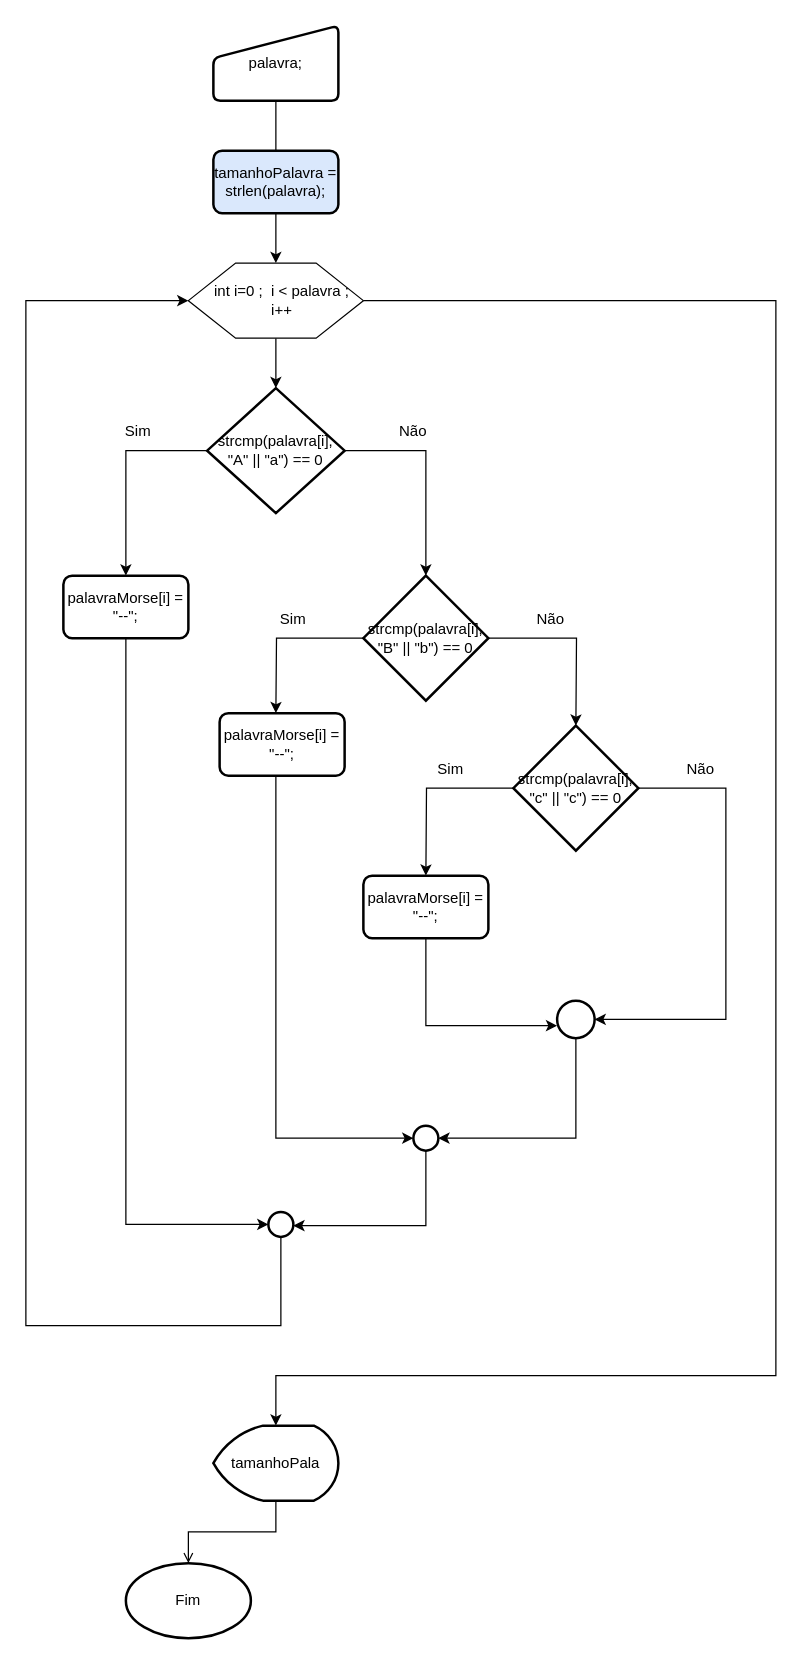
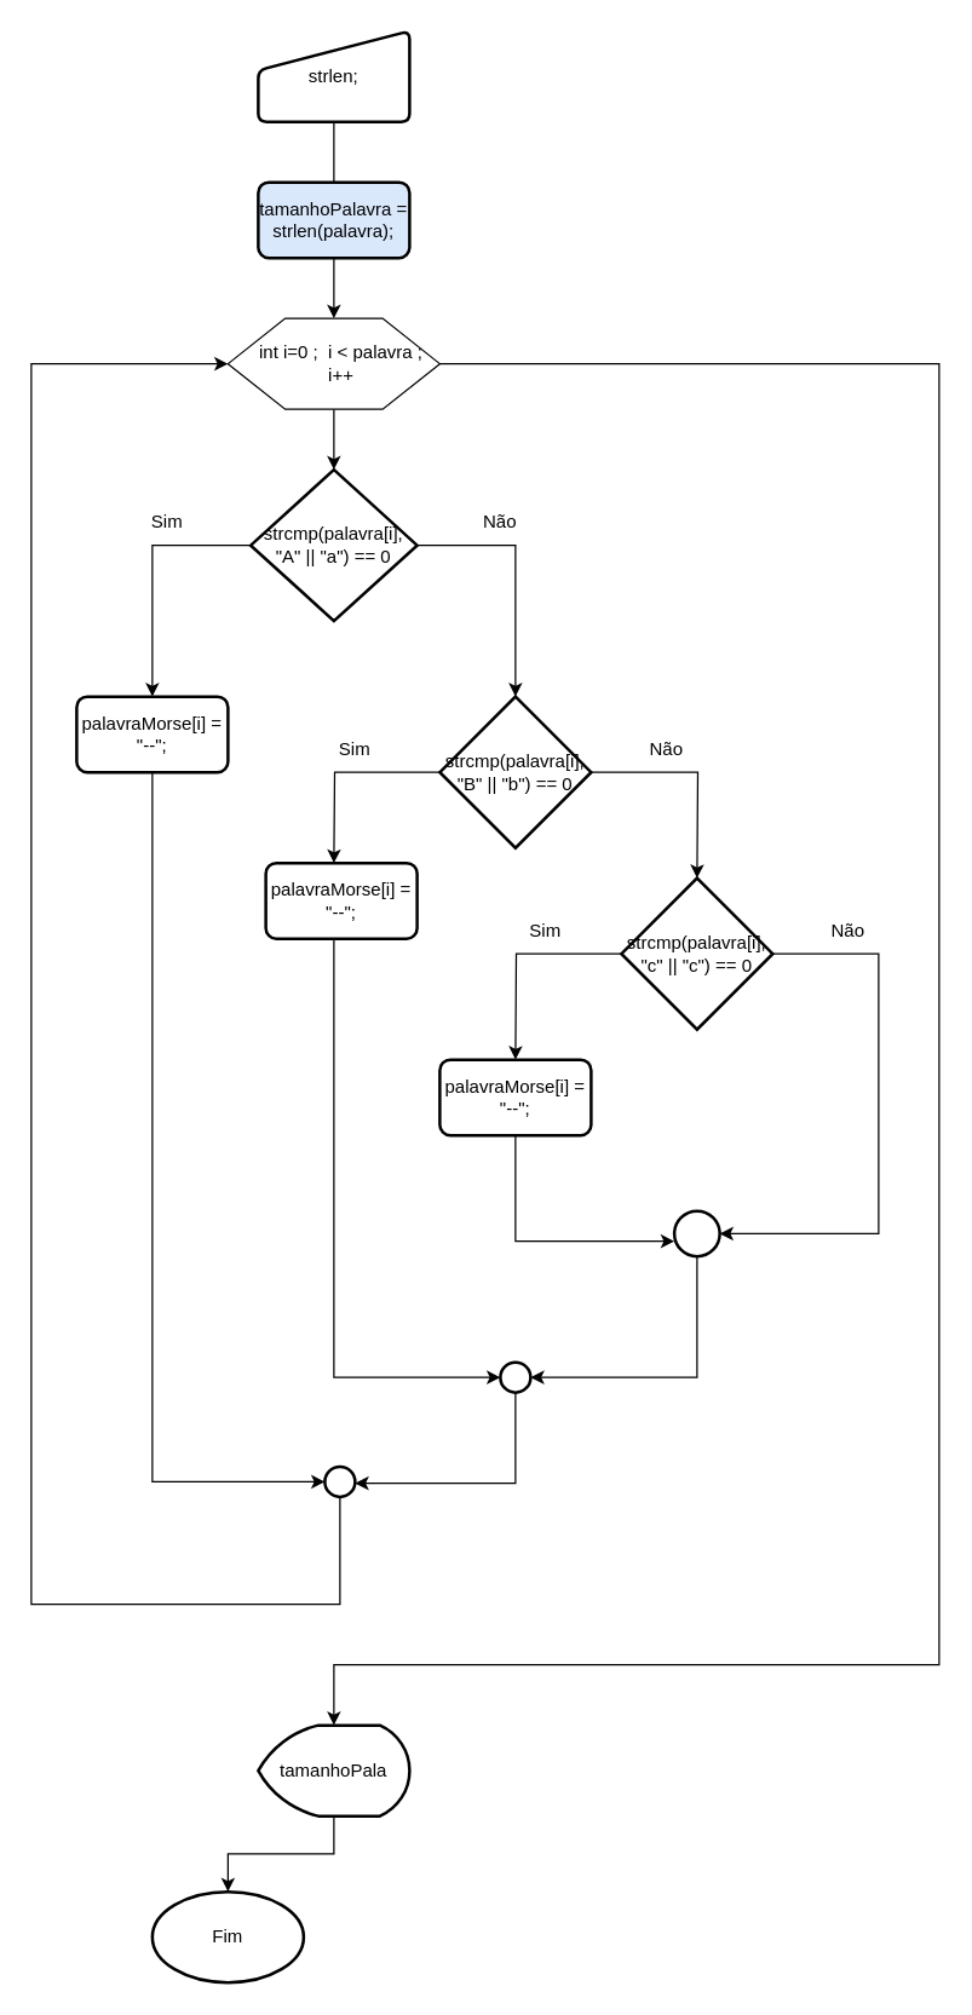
- <mxCell id="3" value="palavra;" style="html=1;strokeWidth=2;shape=manualInput;whiteSpace=wrap;rounded=1;size=26;arcSize=11;" vertex="1" parent="1"><mxGeometry x="170" y="20" width="100" height="60" as="geometry" /></mxCell>
+ <mxCell id="3" value="strlen;" style="html=1;strokeWidth=2;shape=manualInput;whiteSpace=wrap;rounded=1;size=26;arcSize=11;" vertex="1" parent="1"><mxGeometry x="170" y="20" width="100" height="60" as="geometry" /></mxCell>
- <mxCell id="37" style="edgeStyle=orthogonalEdgeStyle;rounded=0;orthogonalLoop=1;jettySize=auto;html=1;endArrow=open;" edge="1" parent="1" source="38" target="39"><mxGeometry relative="1" as="geometry"><mxPoint x="220.059" y="1230" as="targetPoint" /></mxGeometry></mxCell>
+ <mxCell id="37" style="edgeStyle=orthogonalEdgeStyle;rounded=0;orthogonalLoop=1;jettySize=auto;html=1;" edge="1" parent="1" source="38" target="39"><mxGeometry relative="1" as="geometry"><mxPoint x="220.059" y="1230" as="targetPoint" /></mxGeometry></mxCell>
